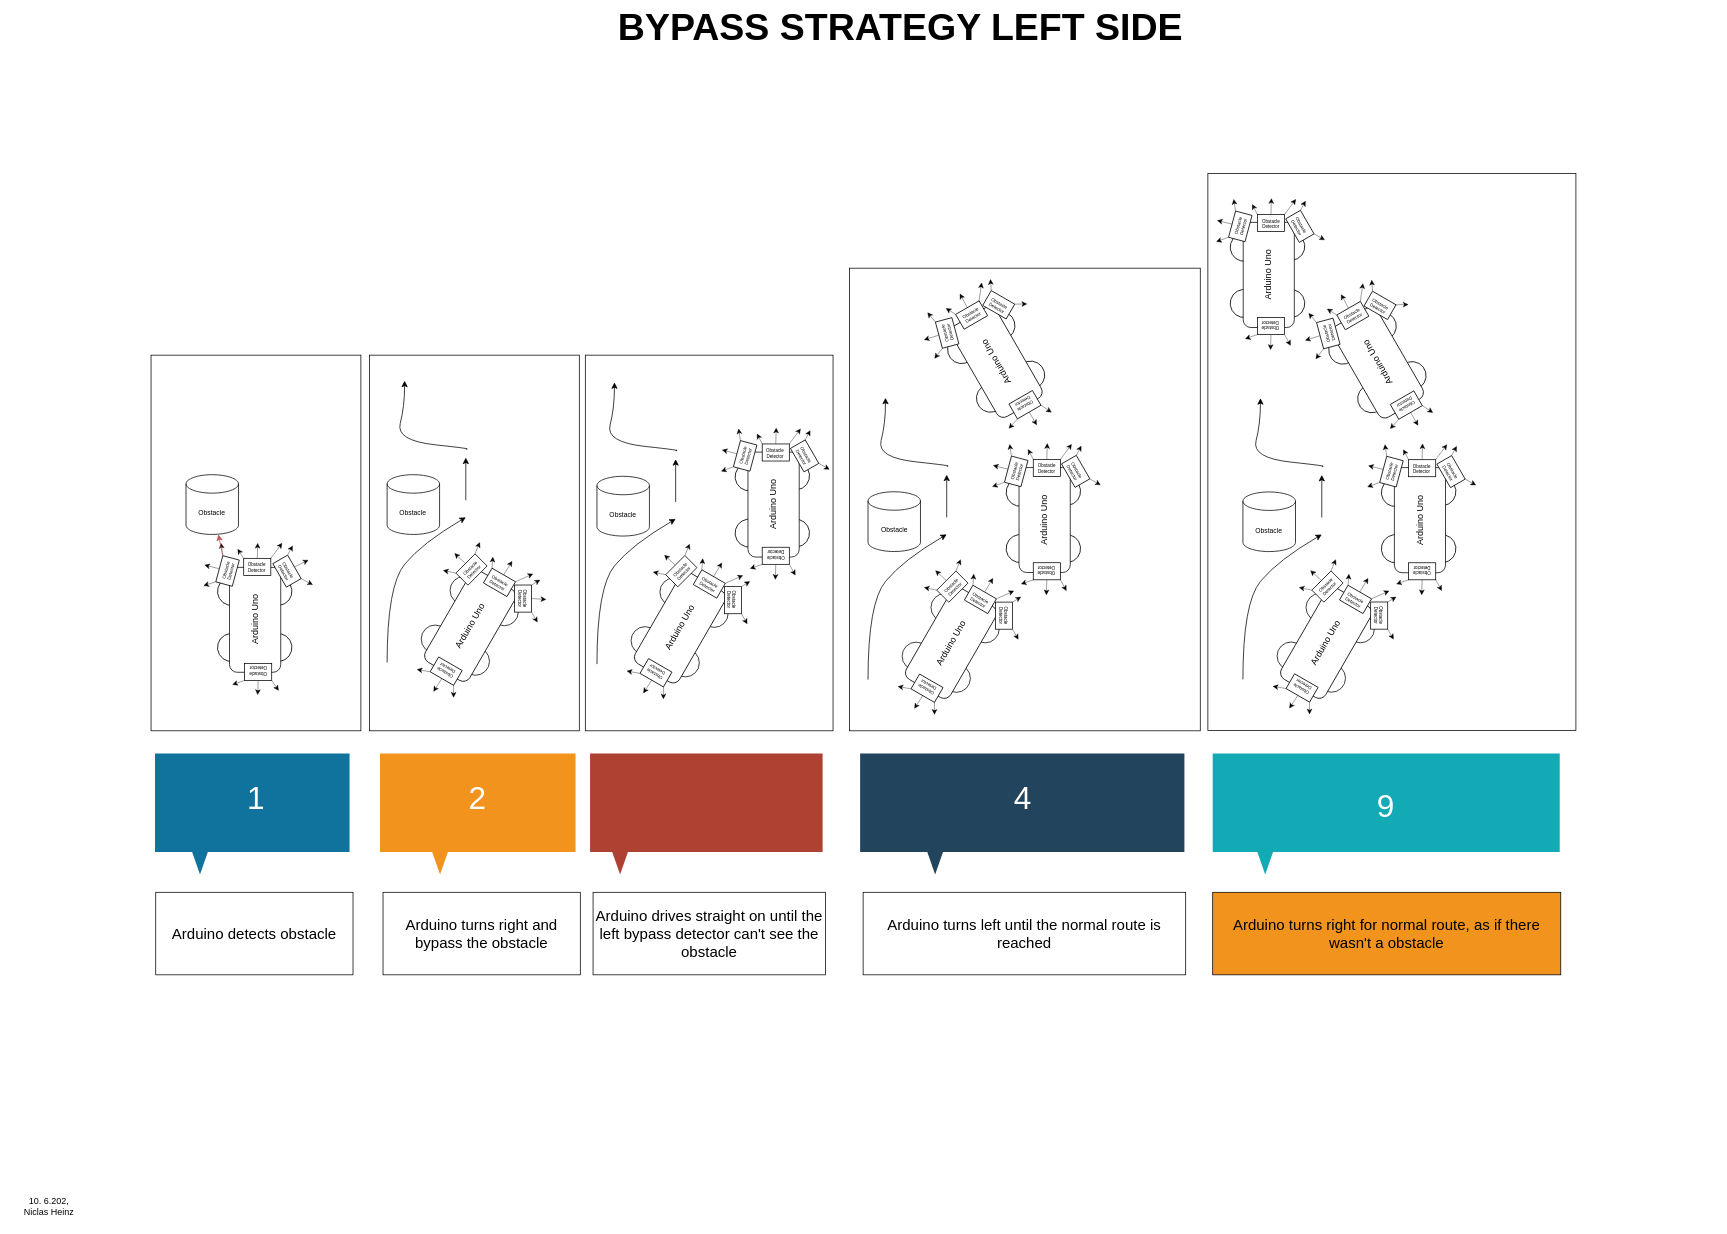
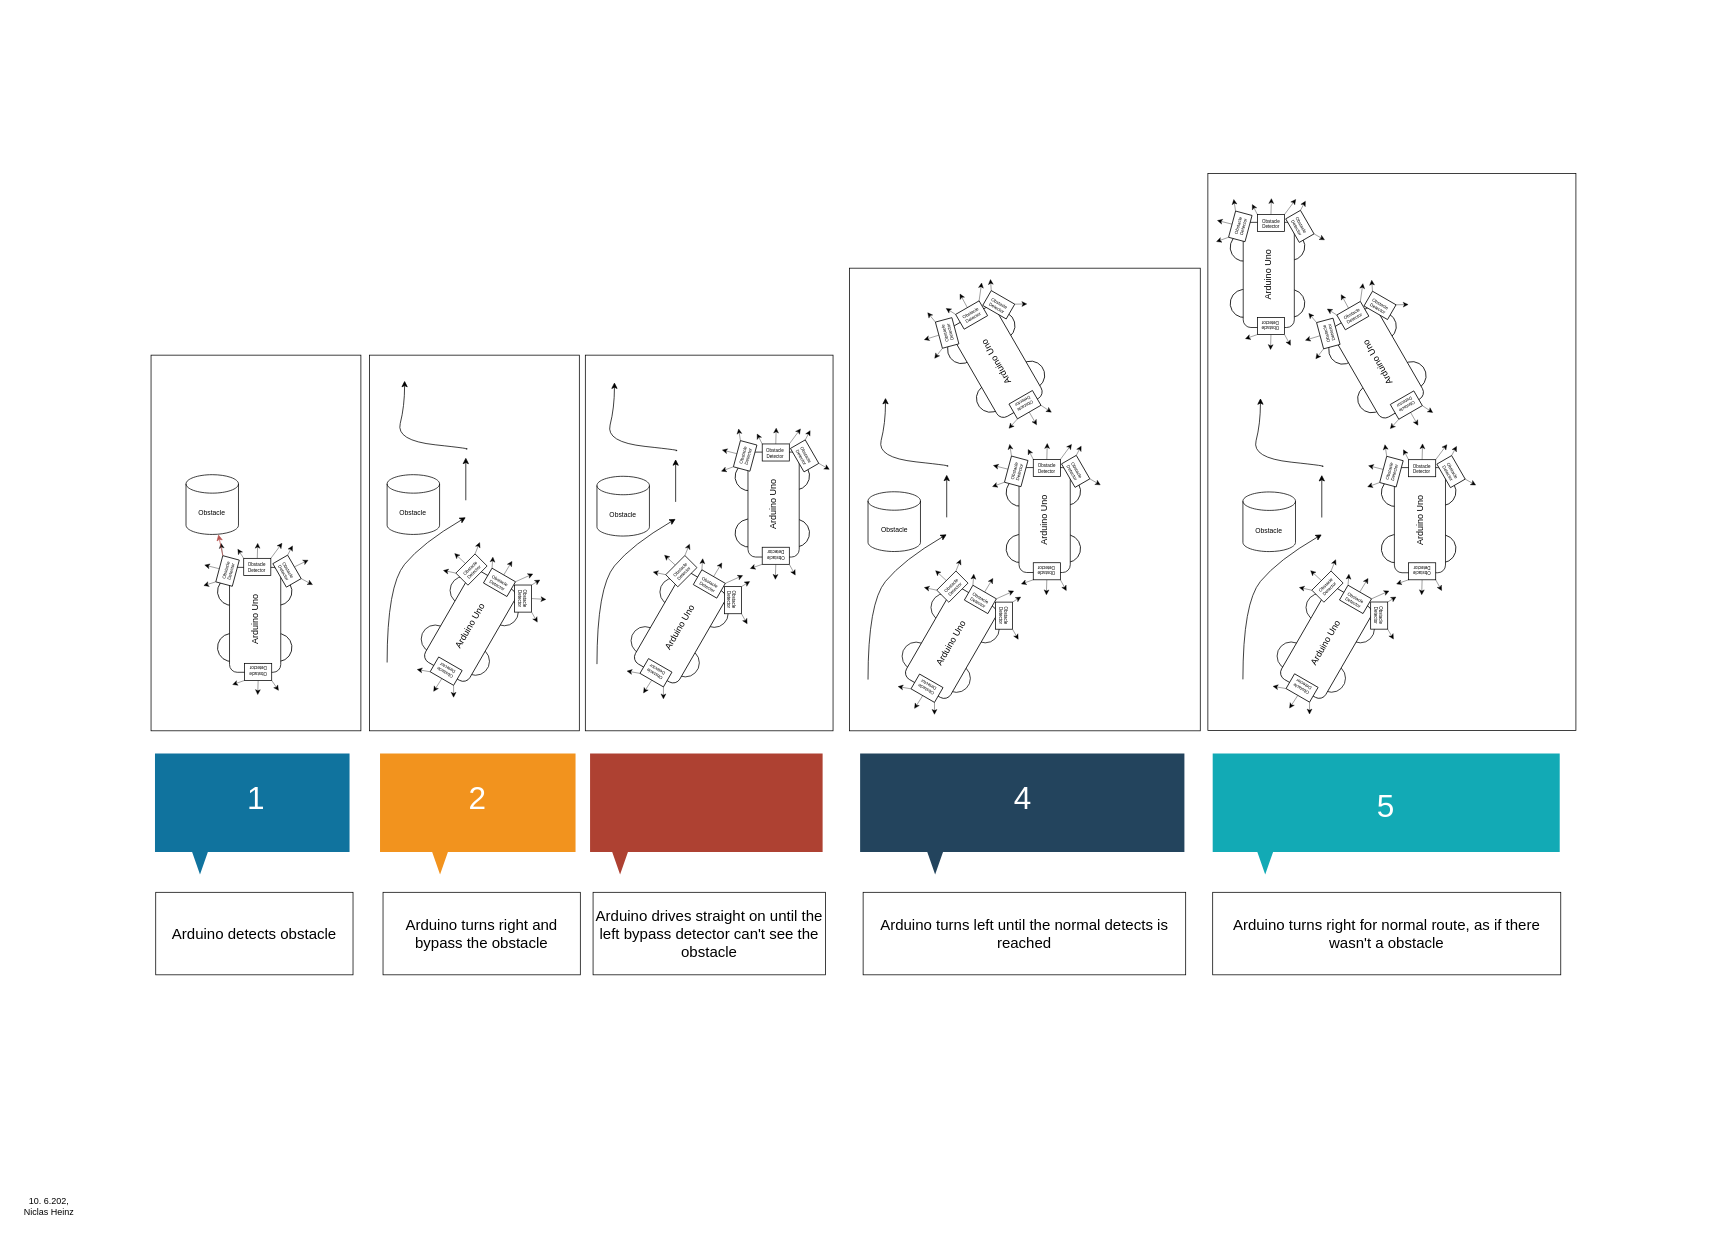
- <mxCell id="2" value="&lt;span style=&quot;font-size: 50px;&quot;&gt;&lt;b style=&quot;font-size: 50px;&quot;&gt;BYPASS STRATEGY LEFT SIDE&lt;/b&gt;&lt;/span&gt;" style="text;html=1;align=center;verticalAlign=middle;whiteSpace=wrap;rounded=0;fontSize=50;" parent="1" vertex="1"><mxGeometry x="790" y="20" width="820" height="30" as="geometry" /></mxCell>
- <mxCell id="335" value="&lt;font color=&quot;#ffffff&quot;&gt;&lt;span style=&quot;font-size: 42px;&quot;&gt;9&lt;/span&gt;&lt;/font&gt;" style="text;html=1;align=center;verticalAlign=middle;whiteSpace=wrap;rounded=0;" parent="1" vertex="1"><mxGeometry x="1714.3" y="1060.07" width="266" height="30" as="geometry" /></mxCell>
+ <mxCell id="335" value="&lt;font color=&quot;#ffffff&quot;&gt;&lt;span style=&quot;font-size: 42px;&quot;&gt;5&lt;/span&gt;&lt;/font&gt;" style="text;html=1;align=center;verticalAlign=middle;whiteSpace=wrap;rounded=0;" parent="1" vertex="1"><mxGeometry x="1714.3" y="1060.07" width="266" height="30" as="geometry" /></mxCell>
- <mxCell id="339" value="&lt;font style=&quot;font-size: 20px;&quot;&gt;Arduino turns left until the normal route is reached&lt;/font&gt;" style="rounded=0;whiteSpace=wrap;html=1;" parent="1" vertex="1"><mxGeometry x="1150" y="1189" width="430" height="110" as="geometry" /></mxCell>
+ <mxCell id="339" value="&lt;font style=&quot;font-size: 20px;&quot;&gt;Arduino turns left until the normal detects is reached&lt;/font&gt;" style="rounded=0;whiteSpace=wrap;html=1;" parent="1" vertex="1"><mxGeometry x="1150" y="1189" width="430" height="110" as="geometry" /></mxCell>
- <mxCell id="340" value="&lt;font style=&quot;font-size: 20px;&quot;&gt;Arduino turns right for normal route, as if there wasn't a obstacle&lt;/font&gt;" style="rounded=0;whiteSpace=wrap;html=1;fillColor=#f2931e;" parent="1" vertex="1"><mxGeometry x="1616" y="1189" width="464" height="110" as="geometry" /></mxCell>
+ <mxCell id="340" value="&lt;font style=&quot;font-size: 20px;&quot;&gt;Arduino turns right for normal route, as if there wasn't a obstacle&lt;/font&gt;" style="rounded=0;whiteSpace=wrap;html=1;" parent="1" vertex="1"><mxGeometry x="1616" y="1189" width="464" height="110" as="geometry" /></mxCell>
